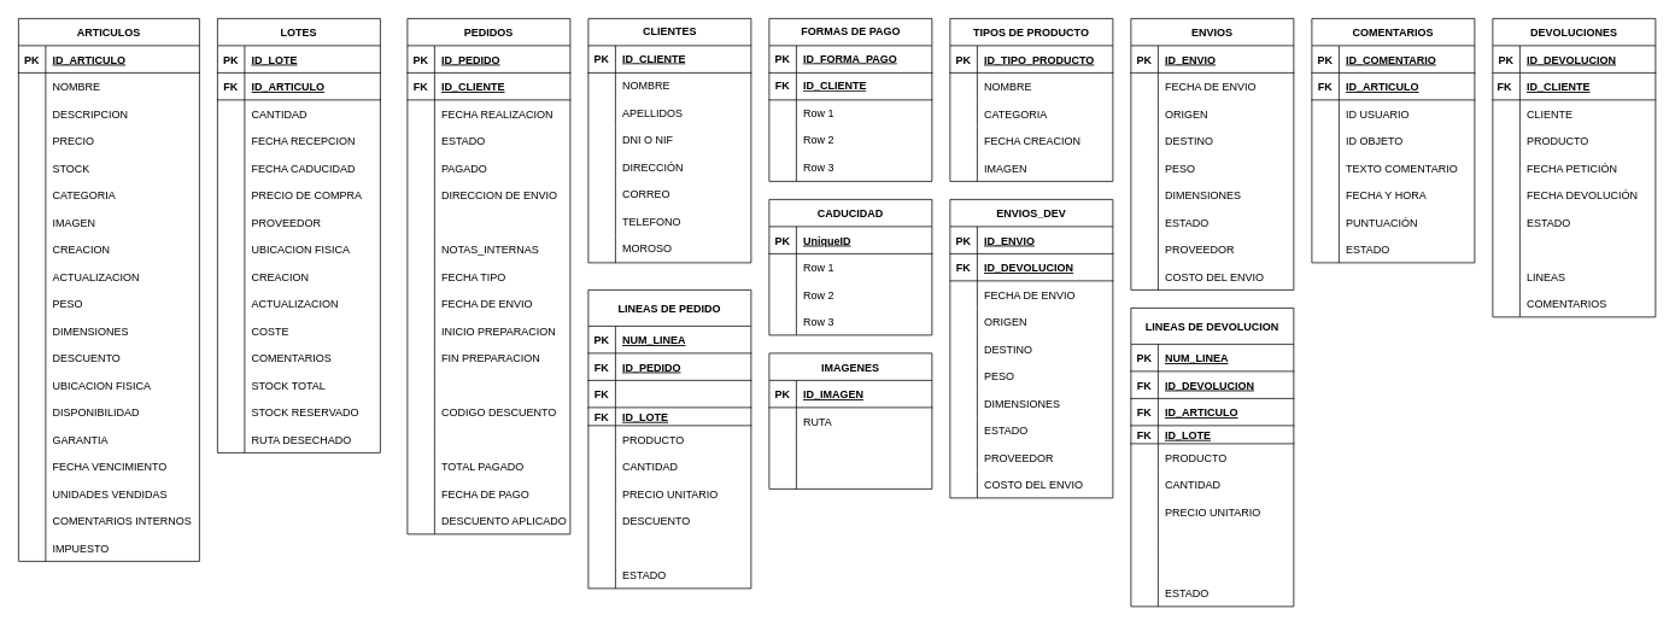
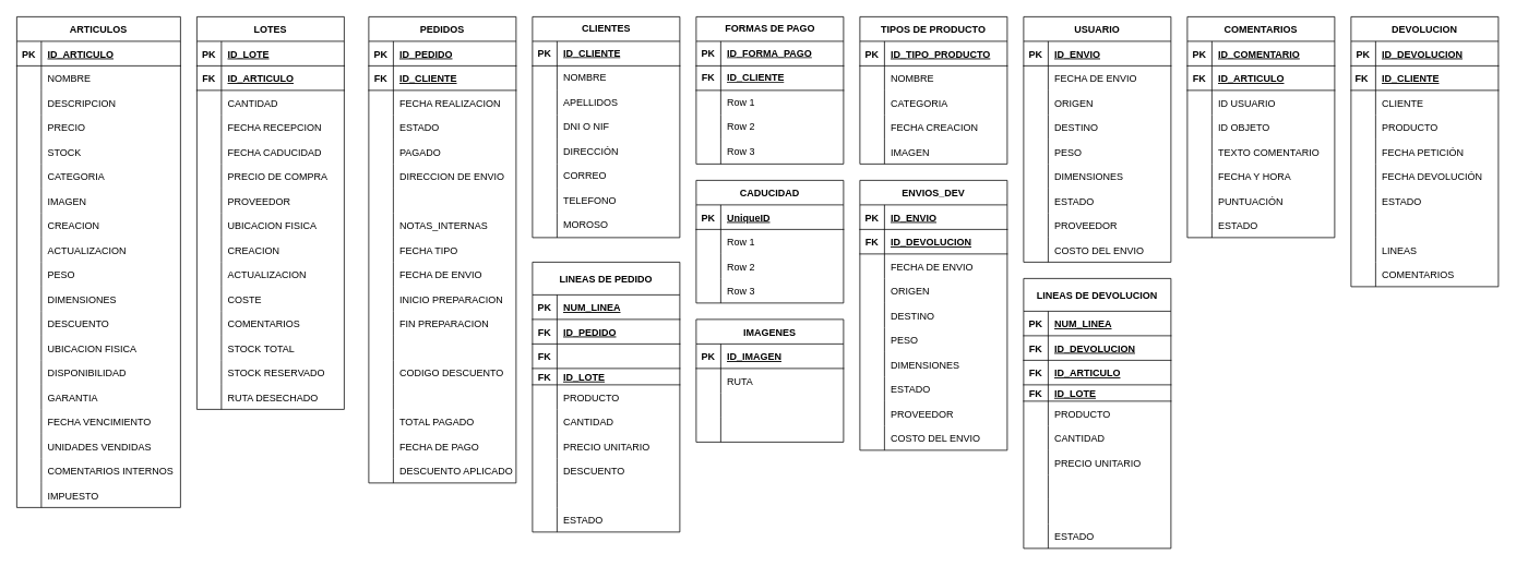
- <mxCell id="220" value="ENVIOS" style="shape=table;startSize=30;container=1;collapsible=1;childLayout=tableLayout;fixedRows=1;rowLines=0;fontStyle=1;align=center;resizeLast=1;rounded=0;" parent="1" vertex="1"><mxGeometry x="1250" y="20" width="180" height="300" as="geometry" /></mxCell>
+ <mxCell id="220" value="USUARIO" style="shape=table;startSize=30;container=1;collapsible=1;childLayout=tableLayout;fixedRows=1;rowLines=0;fontStyle=1;align=center;resizeLast=1;rounded=0;" parent="1" vertex="1"><mxGeometry x="1250" y="20" width="180" height="300" as="geometry" /></mxCell>
- <mxCell id="273" value="DEVOLUCIONES" style="shape=table;startSize=30;container=1;collapsible=1;childLayout=tableLayout;fixedRows=1;rowLines=0;fontStyle=1;align=center;resizeLast=1;rounded=0;" parent="1" vertex="1"><mxGeometry x="1650" y="20" width="180" height="330" as="geometry" /></mxCell>
+ <mxCell id="273" value="DEVOLUCION" style="shape=table;startSize=30;container=1;collapsible=1;childLayout=tableLayout;fixedRows=1;rowLines=0;fontStyle=1;align=center;resizeLast=1;rounded=0;" parent="1" vertex="1"><mxGeometry x="1650" y="20" width="180" height="330" as="geometry" /></mxCell>
